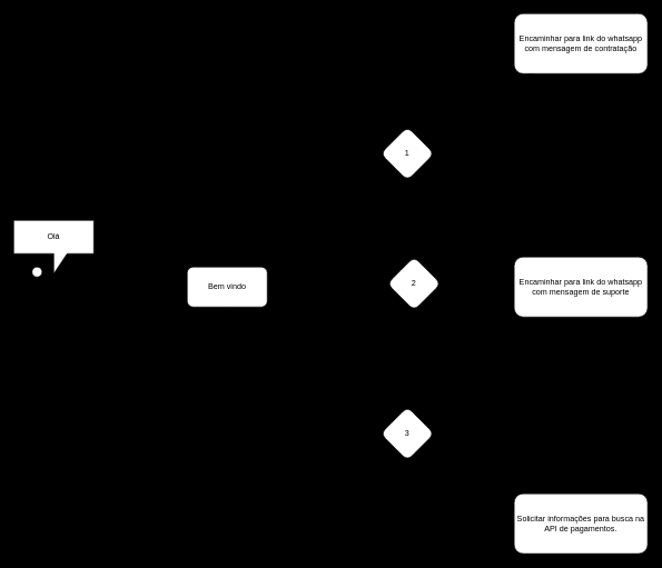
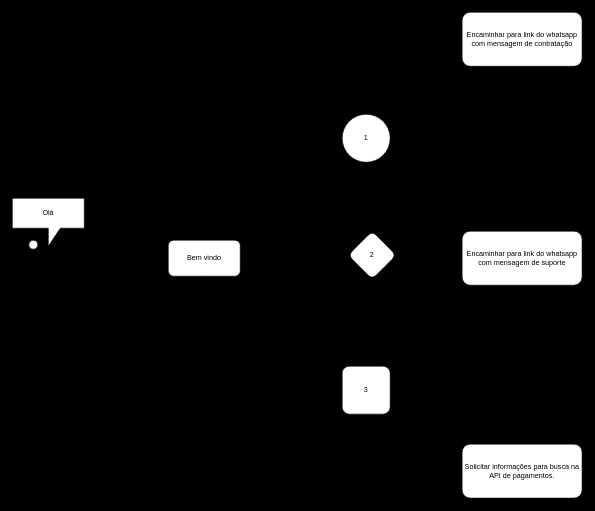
- <mxCell id="13" value="1" style="rhombus;whiteSpace=wrap;html=1;rounded=1;" vertex="1" parent="1"><mxGeometry x="570" y="190" width="80" height="80" as="geometry" /></mxCell>
+ <mxCell id="13" value="1" style="ellipse;whiteSpace=wrap;html=1;" vertex="1" parent="1"><mxGeometry x="570" y="190" width="80" height="80" as="geometry" /></mxCell>
- <mxCell id="2" style="edgeStyle=none;html=1;" edge="1" parent="1" source="5" target="13"><mxGeometry relative="1" as="geometry" /></mxCell>
- <mxCell id="17" value="3" style="rhombus;whiteSpace=wrap;html=1;rounded=1;" vertex="1" parent="1"><mxGeometry x="570" y="610" width="80" height="80" as="geometry" /></mxCell>
+ <mxCell id="17" value="3" style="whiteSpace=wrap;html=1;rounded=1;" vertex="1" parent="1"><mxGeometry x="570" y="610" width="80" height="80" as="geometry" /></mxCell>
